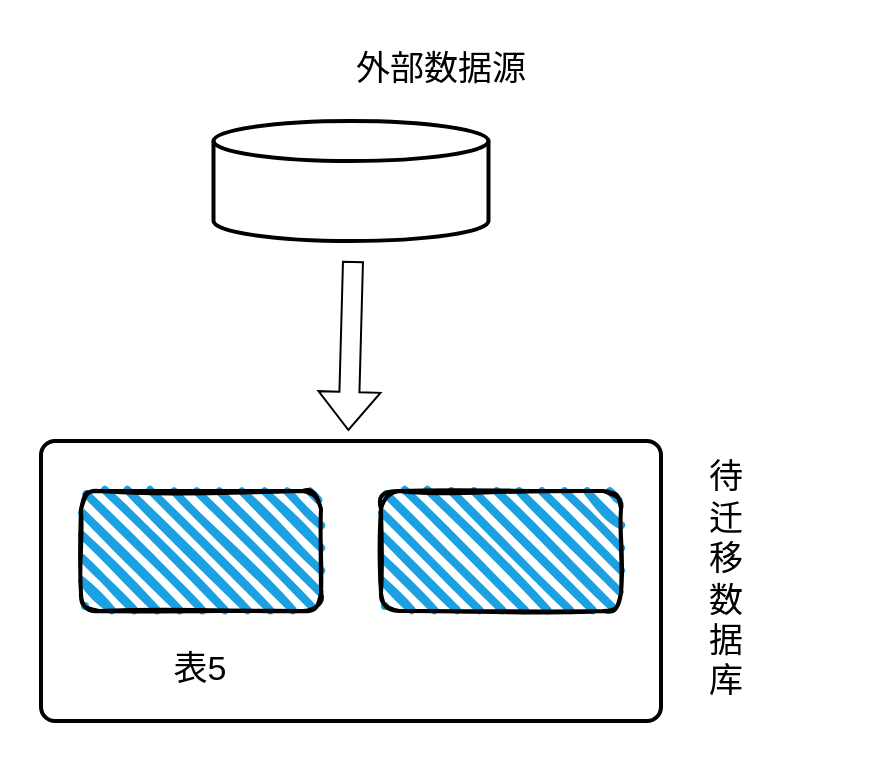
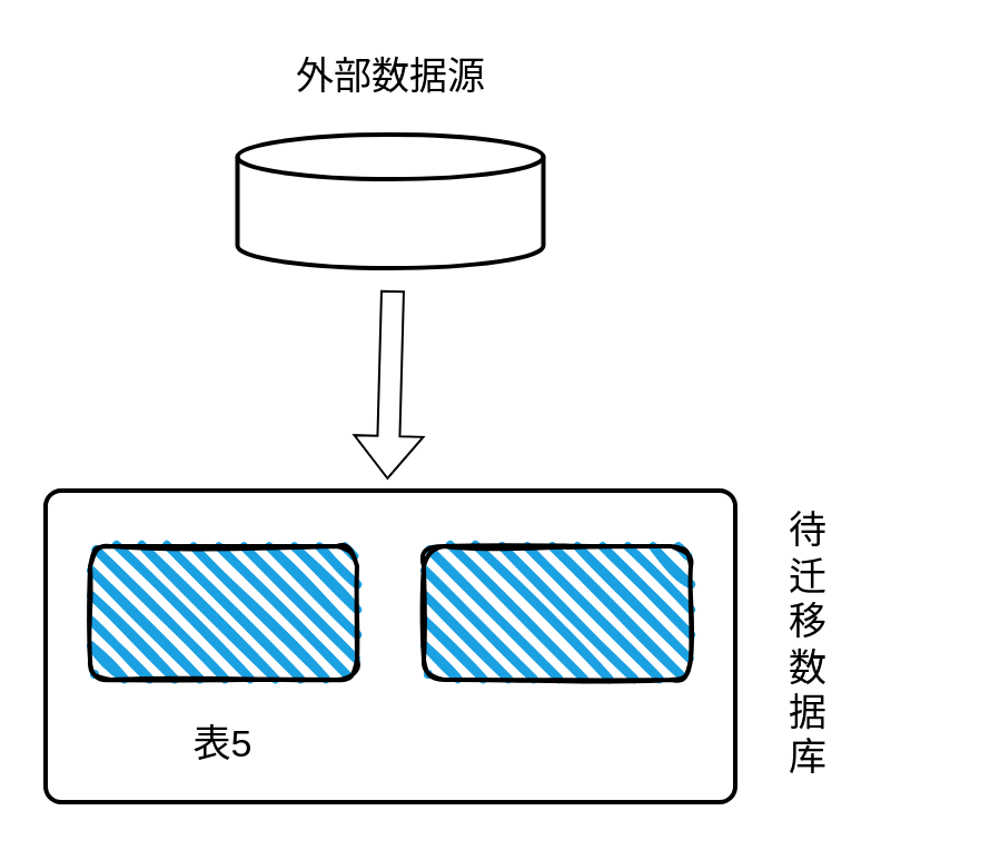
- <mxCell id="9" value="&lt;font style=&quot;font-size: 17px;&quot;&gt;外部数据源&lt;/font&gt;" style="text;html=1;align=center;verticalAlign=middle;whiteSpace=wrap;rounded=0;strokeWidth=2;" vertex="1" parent="1"><mxGeometry x="172.5" y="20" width="95" height="30" as="geometry" /></mxCell>
+ <mxCell id="9" value="&lt;font style=&quot;font-size: 17px;&quot;&gt;外部数据源&lt;/font&gt;" style="text;html=1;align=center;verticalAlign=middle;whiteSpace=wrap;rounded=0;strokeWidth=2;" vertex="1" parent="1"><mxGeometry x="127.5" y="20" width="95" height="30" as="geometry" /></mxCell>
